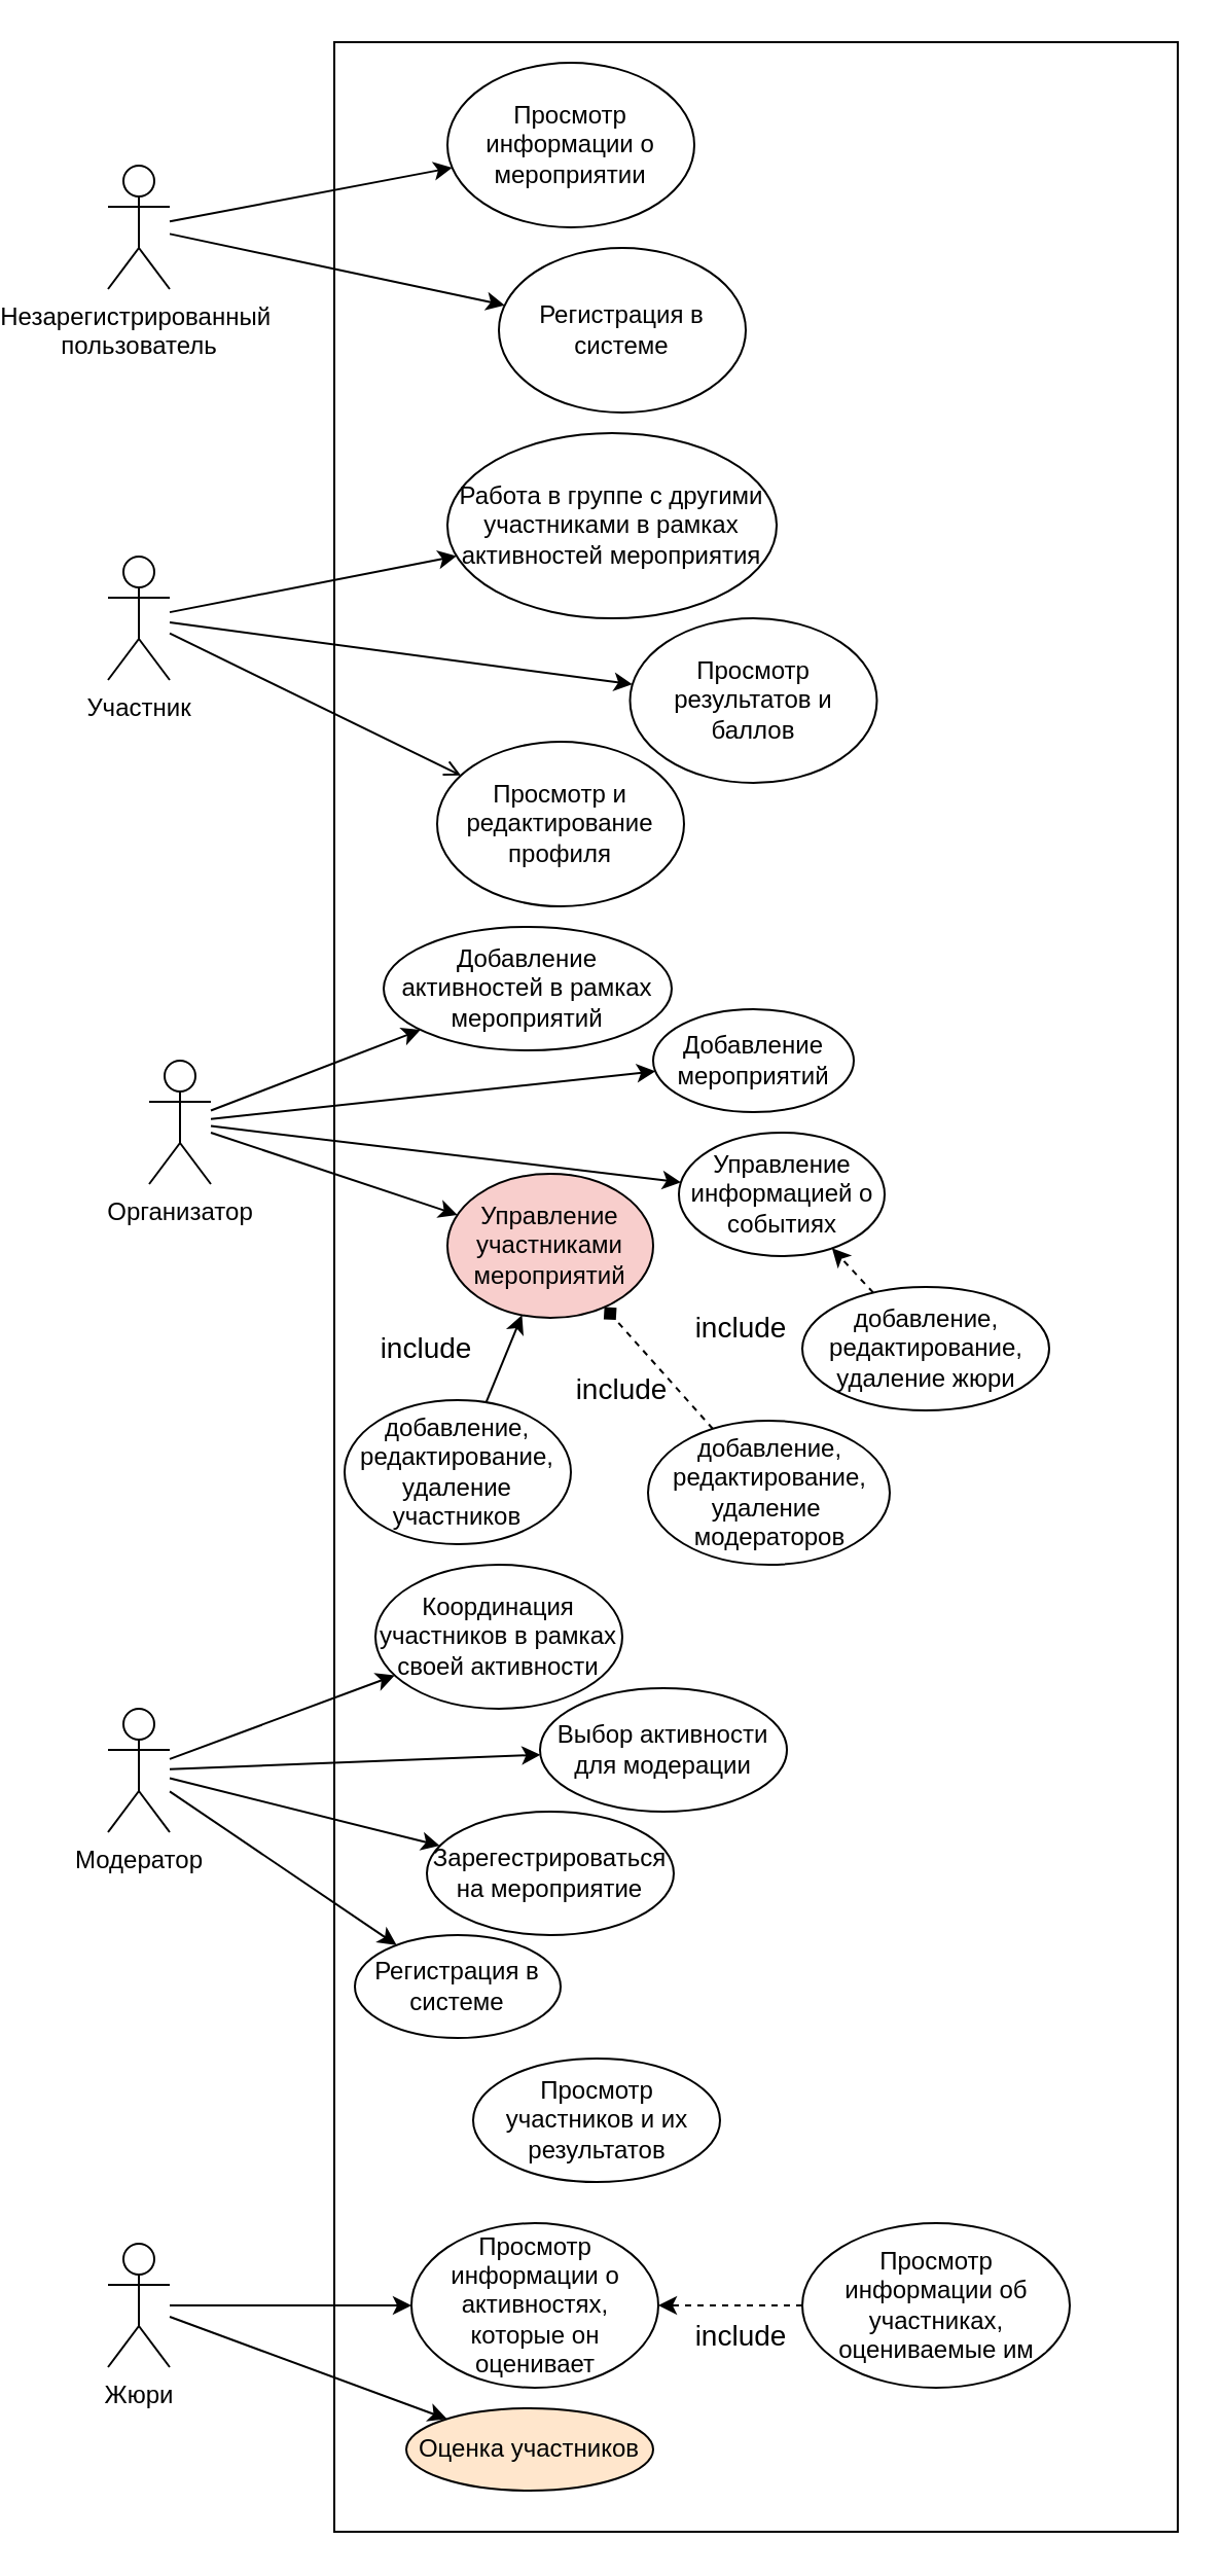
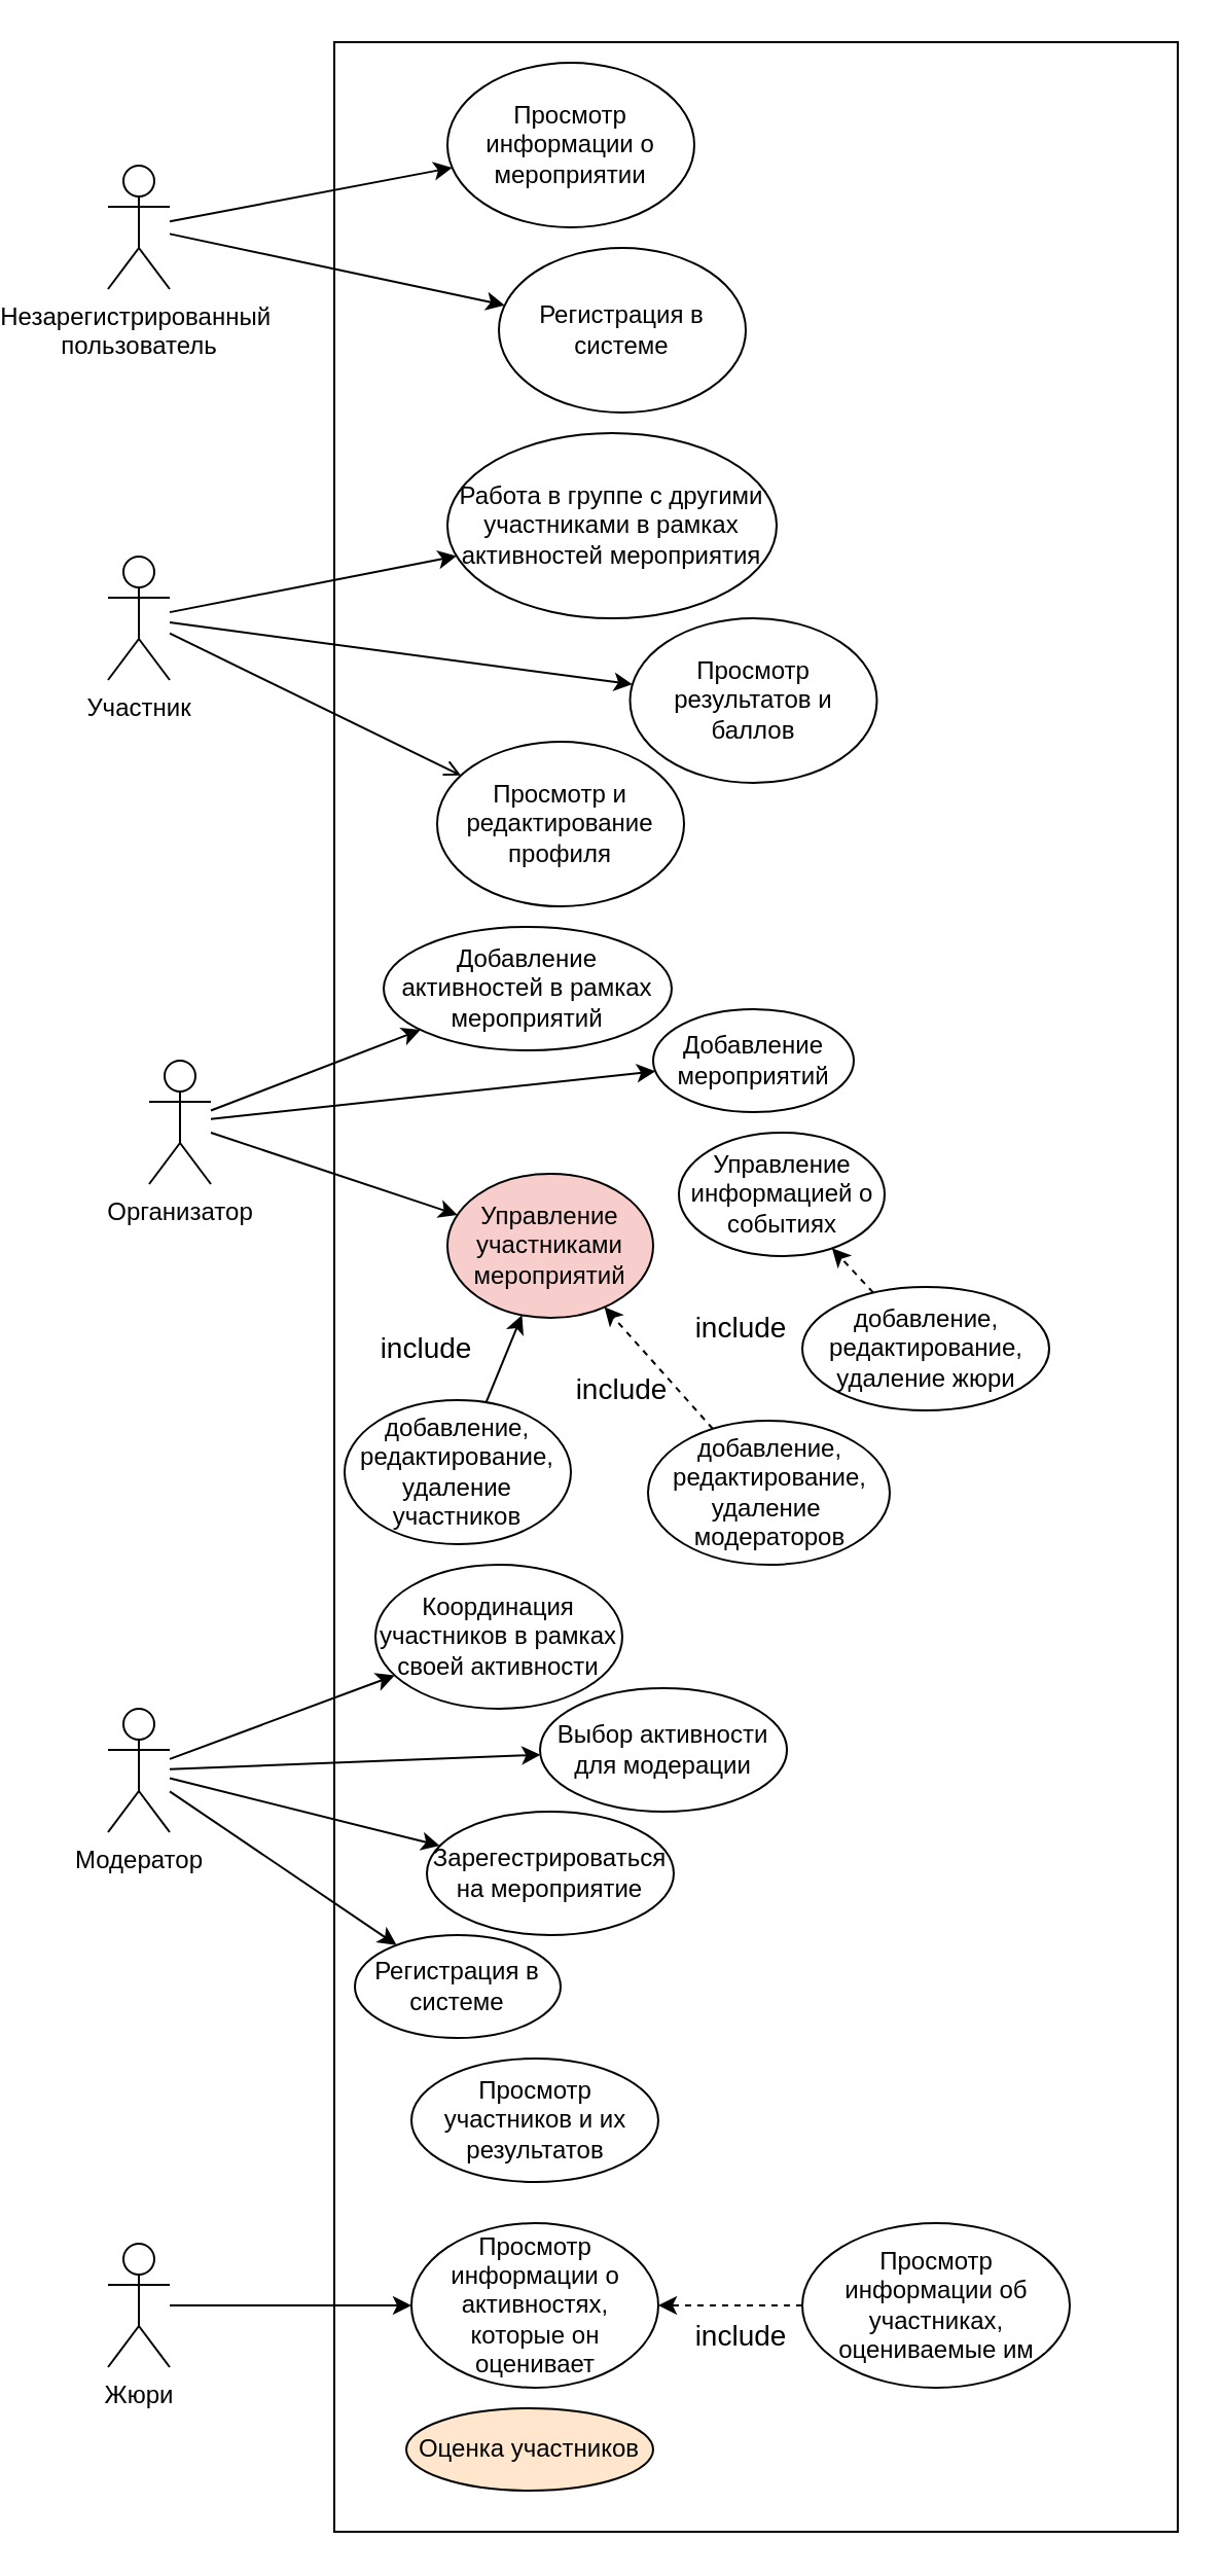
- <mxCell id="38" style="rounded=0;orthogonalLoop=1;jettySize=auto;html=1;movable=0;resizable=0;rotatable=0;deletable=0;editable=0;locked=1;connectable=0;" edge="1" parent="1" source="12" target="22"><mxGeometry relative="1" as="geometry"><mxPoint x="130" y="460" as="sourcePoint" /><mxPoint x="227" y="496" as="targetPoint" /></mxGeometry></mxCell>
- <mxCell id="29" style="rounded=0;orthogonalLoop=1;jettySize=auto;html=1;dashed=1;movable=0;resizable=0;rotatable=0;deletable=0;editable=0;locked=1;connectable=0;endArrow=diamond;" edge="1" parent="1" target="21" source="30"><mxGeometry relative="1" as="geometry"><mxPoint x="250" y="650" as="targetPoint" /><mxPoint x="460" y="680" as="sourcePoint" /></mxGeometry></mxCell>
+ <mxCell id="29" style="rounded=0;orthogonalLoop=1;jettySize=auto;html=1;dashed=1;movable=0;resizable=0;rotatable=0;deletable=0;editable=0;locked=1;connectable=0;" edge="1" parent="1" target="21" source="30"><mxGeometry relative="1" as="geometry"><mxPoint x="250" y="650" as="targetPoint" /><mxPoint x="460" y="680" as="sourcePoint" /></mxGeometry></mxCell>
- <mxCell id="46" value="Просмотр участников и их результатов" style="ellipse;whiteSpace=wrap;html=1;movable=0;resizable=0;rotatable=0;deletable=0;editable=0;locked=1;connectable=0;" vertex="1" parent="1"><mxGeometry x="197.5" y="1000" width="120" height="60" as="geometry" /></mxCell>
+ <mxCell id="46" value="Просмотр участников и их результатов" style="ellipse;whiteSpace=wrap;html=1;movable=0;resizable=0;rotatable=0;deletable=0;editable=0;locked=1;connectable=0;" vertex="1" parent="1"><mxGeometry x="167.5" y="1000" width="120" height="60" as="geometry" /></mxCell>
- <mxCell id="48" style="rounded=0;orthogonalLoop=1;jettySize=auto;html=1;movable=0;resizable=0;rotatable=0;deletable=0;editable=0;locked=1;connectable=0;" edge="1" parent="1" source="14" target="47"><mxGeometry relative="1" as="geometry"><mxPoint x="60" y="1130" as="sourcePoint" /><mxPoint x="178" y="1130" as="targetPoint" /></mxGeometry></mxCell>
